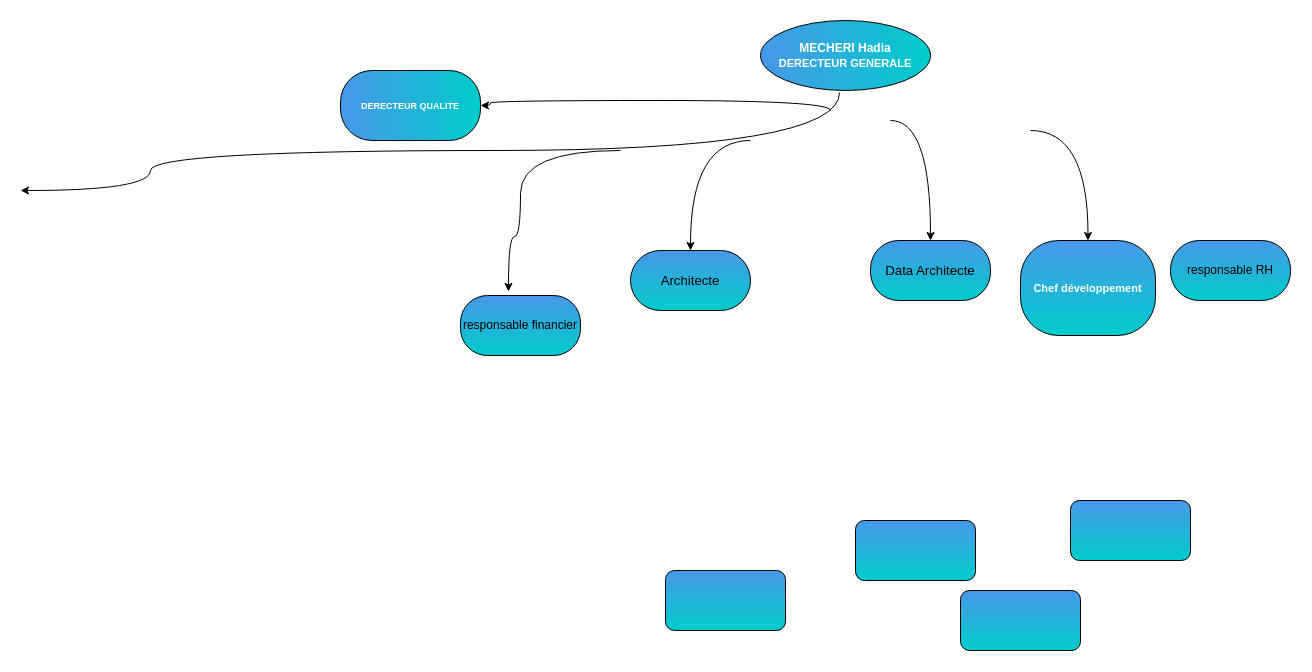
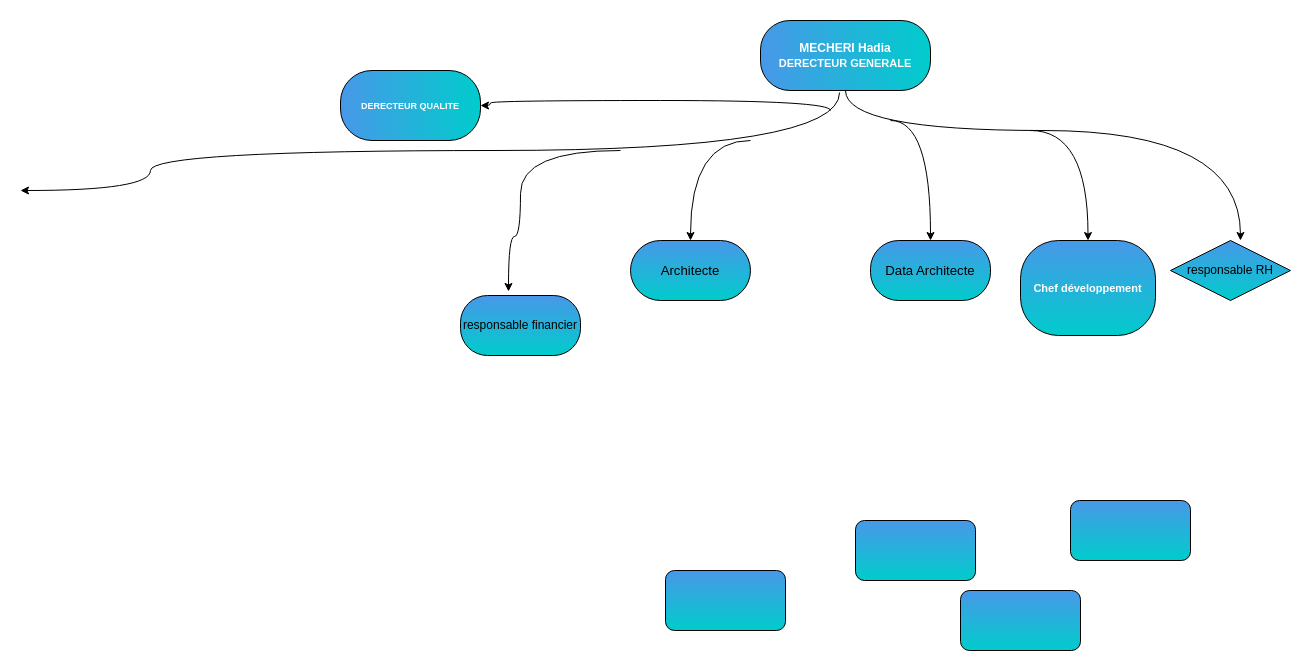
- <mxCell id="3" value="&lt;div&gt;&lt;font color=&quot;#FFFFFF&quot;&gt;&lt;b&gt;MECHERI Hadia&lt;/b&gt;&lt;/font&gt;&lt;/div&gt;&lt;div&gt;&lt;font style=&quot;font-size: 9px&quot; color=&quot;#FFFFFF&quot;&gt;&lt;b&gt;&lt;font style=&quot;font-size: 11px&quot;&gt;DERECTEUR GENERALE&lt;/font&gt;&lt;br&gt;&lt;/b&gt;&lt;/font&gt;&lt;/div&gt;" style="ellipse;whiteSpace=wrap;html=1;shadow=0;sketch=0;glass=0;fillColor=#4898E8;gradientColor=#00CCCC;arcSize=42;gradientDirection=east;" vertex="1" parent="1"><mxGeometry x="760" y="20" width="170" height="70" as="geometry" /></mxCell>
+ <mxCell id="3" value="&lt;div&gt;&lt;font color=&quot;#FFFFFF&quot;&gt;&lt;b&gt;MECHERI Hadia&lt;/b&gt;&lt;/font&gt;&lt;/div&gt;&lt;div&gt;&lt;font style=&quot;font-size: 9px&quot; color=&quot;#FFFFFF&quot;&gt;&lt;b&gt;&lt;font style=&quot;font-size: 11px&quot;&gt;DERECTEUR GENERALE&lt;/font&gt;&lt;br&gt;&lt;/b&gt;&lt;/font&gt;&lt;/div&gt;" style="rounded=1;whiteSpace=wrap;html=1;shadow=0;sketch=0;glass=0;fillColor=#4898E8;gradientColor=#00CCCC;arcSize=42;gradientDirection=east;" vertex="1" parent="1"><mxGeometry x="760" y="20" width="170" height="70" as="geometry" /></mxCell>
+ <mxCell id="13" value="" style="curved=1;endArrow=classic;html=1;rounded=0;edgeStyle=orthogonalEdgeStyle;exitX=0.5;exitY=1;exitDx=0;exitDy=0;entryX=0.583;entryY=0;entryDx=0;entryDy=0;entryPerimeter=0;" edge="1" parent="1" source="3" target="7"><mxGeometry width="50" height="50" relative="1" as="geometry"><mxPoint x="820" y="130" as="sourcePoint" /><mxPoint x="1240" y="150" as="targetPoint" /><Array as="points"><mxPoint x="845" y="130" /><mxPoint x="1240" y="130" /></Array></mxGeometry></mxCell>
- <mxCell id="7" value="responsable RH" style="rounded=1;whiteSpace=wrap;html=1;shadow=0;glass=0;sketch=0;fillColor=#4898E8;gradientColor=#00CCCC;arcSize=48;" vertex="1" parent="1"><mxGeometry x="1170" y="240" width="120" height="60" as="geometry" /></mxCell>
+ <mxCell id="7" value="responsable RH" style="rhombus;whiteSpace=wrap;html=1;shadow=0;glass=0;sketch=0;fillColor=#4898E8;gradientColor=#00CCCC;arcSize=48;" vertex="1" parent="1"><mxGeometry x="1170" y="240" width="120" height="60" as="geometry" /></mxCell>
- <mxCell id="8" value="&lt;span style=&quot;left: 726.4px ; top: 470.28px ; font-size: 13.2px ; font-family: sans-serif ; transform: scalex(0.824)&quot; dir=&quot;ltr&quot;&gt;Architecte&lt;/span&gt;" style="rounded=1;whiteSpace=wrap;html=1;shadow=0;glass=0;sketch=0;fillColor=#4898E8;gradientColor=#00CCCC;arcSize=50;" vertex="1" parent="1"><mxGeometry x="630" y="250" width="120" height="60" as="geometry" /></mxCell>
+ <mxCell id="8" value="&lt;span style=&quot;left: 726.4px ; top: 470.28px ; font-size: 13.2px ; font-family: sans-serif ; transform: scalex(0.824)&quot; dir=&quot;ltr&quot;&gt;Architecte&lt;/span&gt;" style="rounded=1;whiteSpace=wrap;html=1;shadow=0;glass=0;sketch=0;fillColor=#4898E8;gradientColor=#00CCCC;arcSize=50;" vertex="1" parent="1"><mxGeometry x="630" y="240" width="120" height="60" as="geometry" /></mxCell>
